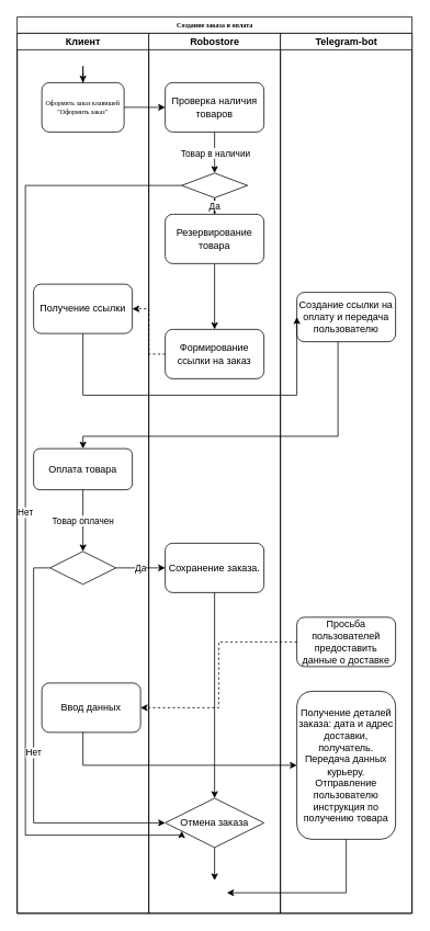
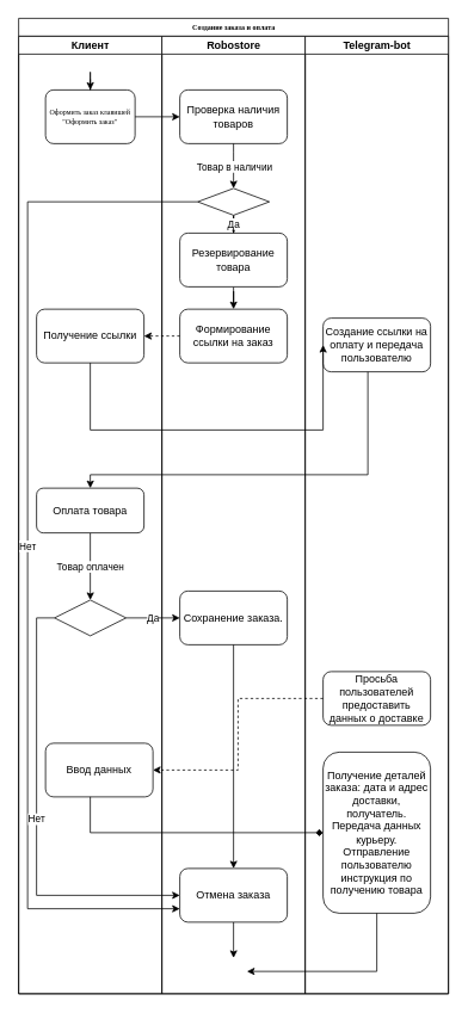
- <mxCell id="23" value="&lt;span&gt;Формирование ссылки на заказ&lt;/span&gt;" style="rounded=1;whiteSpace=wrap;html=1;" vertex="1" parent="12"><mxGeometry x="20" y="360" width="120" height="60" as="geometry" /></mxCell>
+ <mxCell id="23" value="&lt;span&gt;Формирование ссылки на заказ&lt;/span&gt;" style="rounded=1;whiteSpace=wrap;html=1;" vertex="1" parent="12"><mxGeometry x="20" y="305" width="120" height="60" as="geometry" /></mxCell>
- <mxCell id="26" value="Просьба пользователей предоставить данные о доставке" style="rounded=1;whiteSpace=wrap;html=1;" parent="24" vertex="1"><mxGeometry x="20" y="710" width="120" height="60" as="geometry" /></mxCell>
+ <mxCell id="26" value="Просьба пользователей предоставить данных о доставке" style="rounded=1;whiteSpace=wrap;html=1;" parent="24" vertex="1"><mxGeometry x="20" y="710" width="120" height="60" as="geometry" /></mxCell>
- <mxCell id="33" style="edgeStyle=orthogonalEdgeStyle;rounded=0;orthogonalLoop=1;jettySize=auto;html=1;entryX=0;entryY=0.5;entryDx=0;entryDy=0;" parent="2" source="11" target="25" edge="1"><mxGeometry relative="1" as="geometry"><Array as="points"><mxPoint x="80" y="910" /></Array></mxGeometry></mxCell>
+ <mxCell id="33" style="edgeStyle=orthogonalEdgeStyle;rounded=0;orthogonalLoop=1;jettySize=auto;html=1;entryX=0;entryY=0.5;entryDx=0;entryDy=0;endArrow=diamond;" parent="2" source="11" target="25" edge="1"><mxGeometry relative="1" as="geometry"><Array as="points"><mxPoint x="80" y="910" /></Array></mxGeometry></mxCell>
- <mxCell id="21" value="Отмена заказа" style="rhombus;whiteSpace=wrap;html=1;" parent="12" vertex="1"><mxGeometry x="20" y="930" width="120" height="60" as="geometry" /></mxCell>
+ <mxCell id="21" value="Отмена заказа" style="rounded=1;whiteSpace=wrap;html=1;" parent="12" vertex="1"><mxGeometry x="20" y="930" width="120" height="60" as="geometry" /></mxCell>
